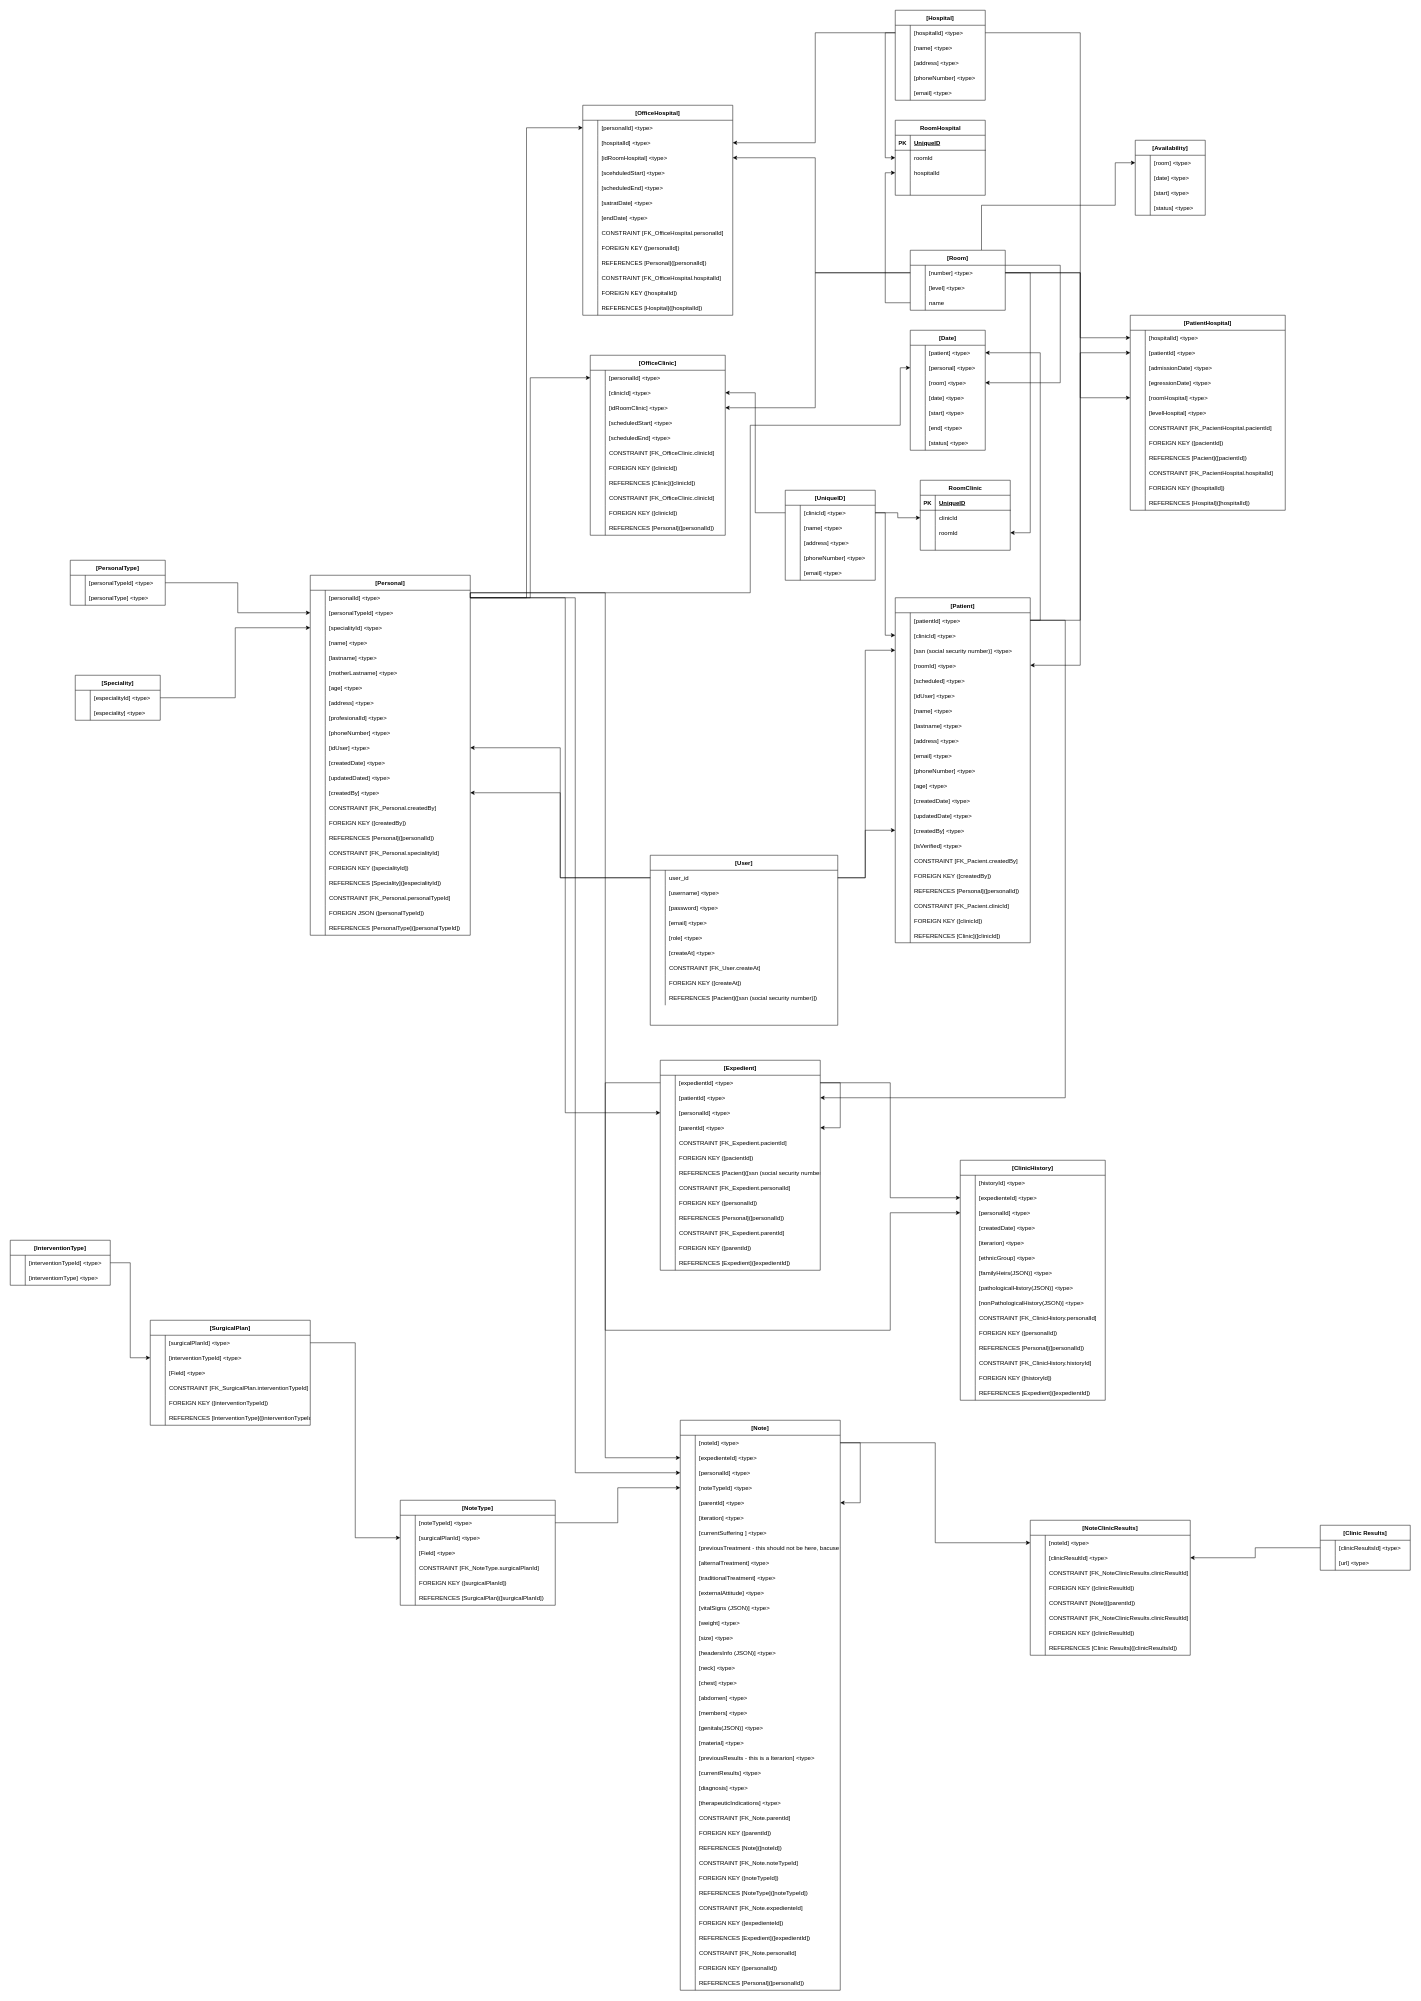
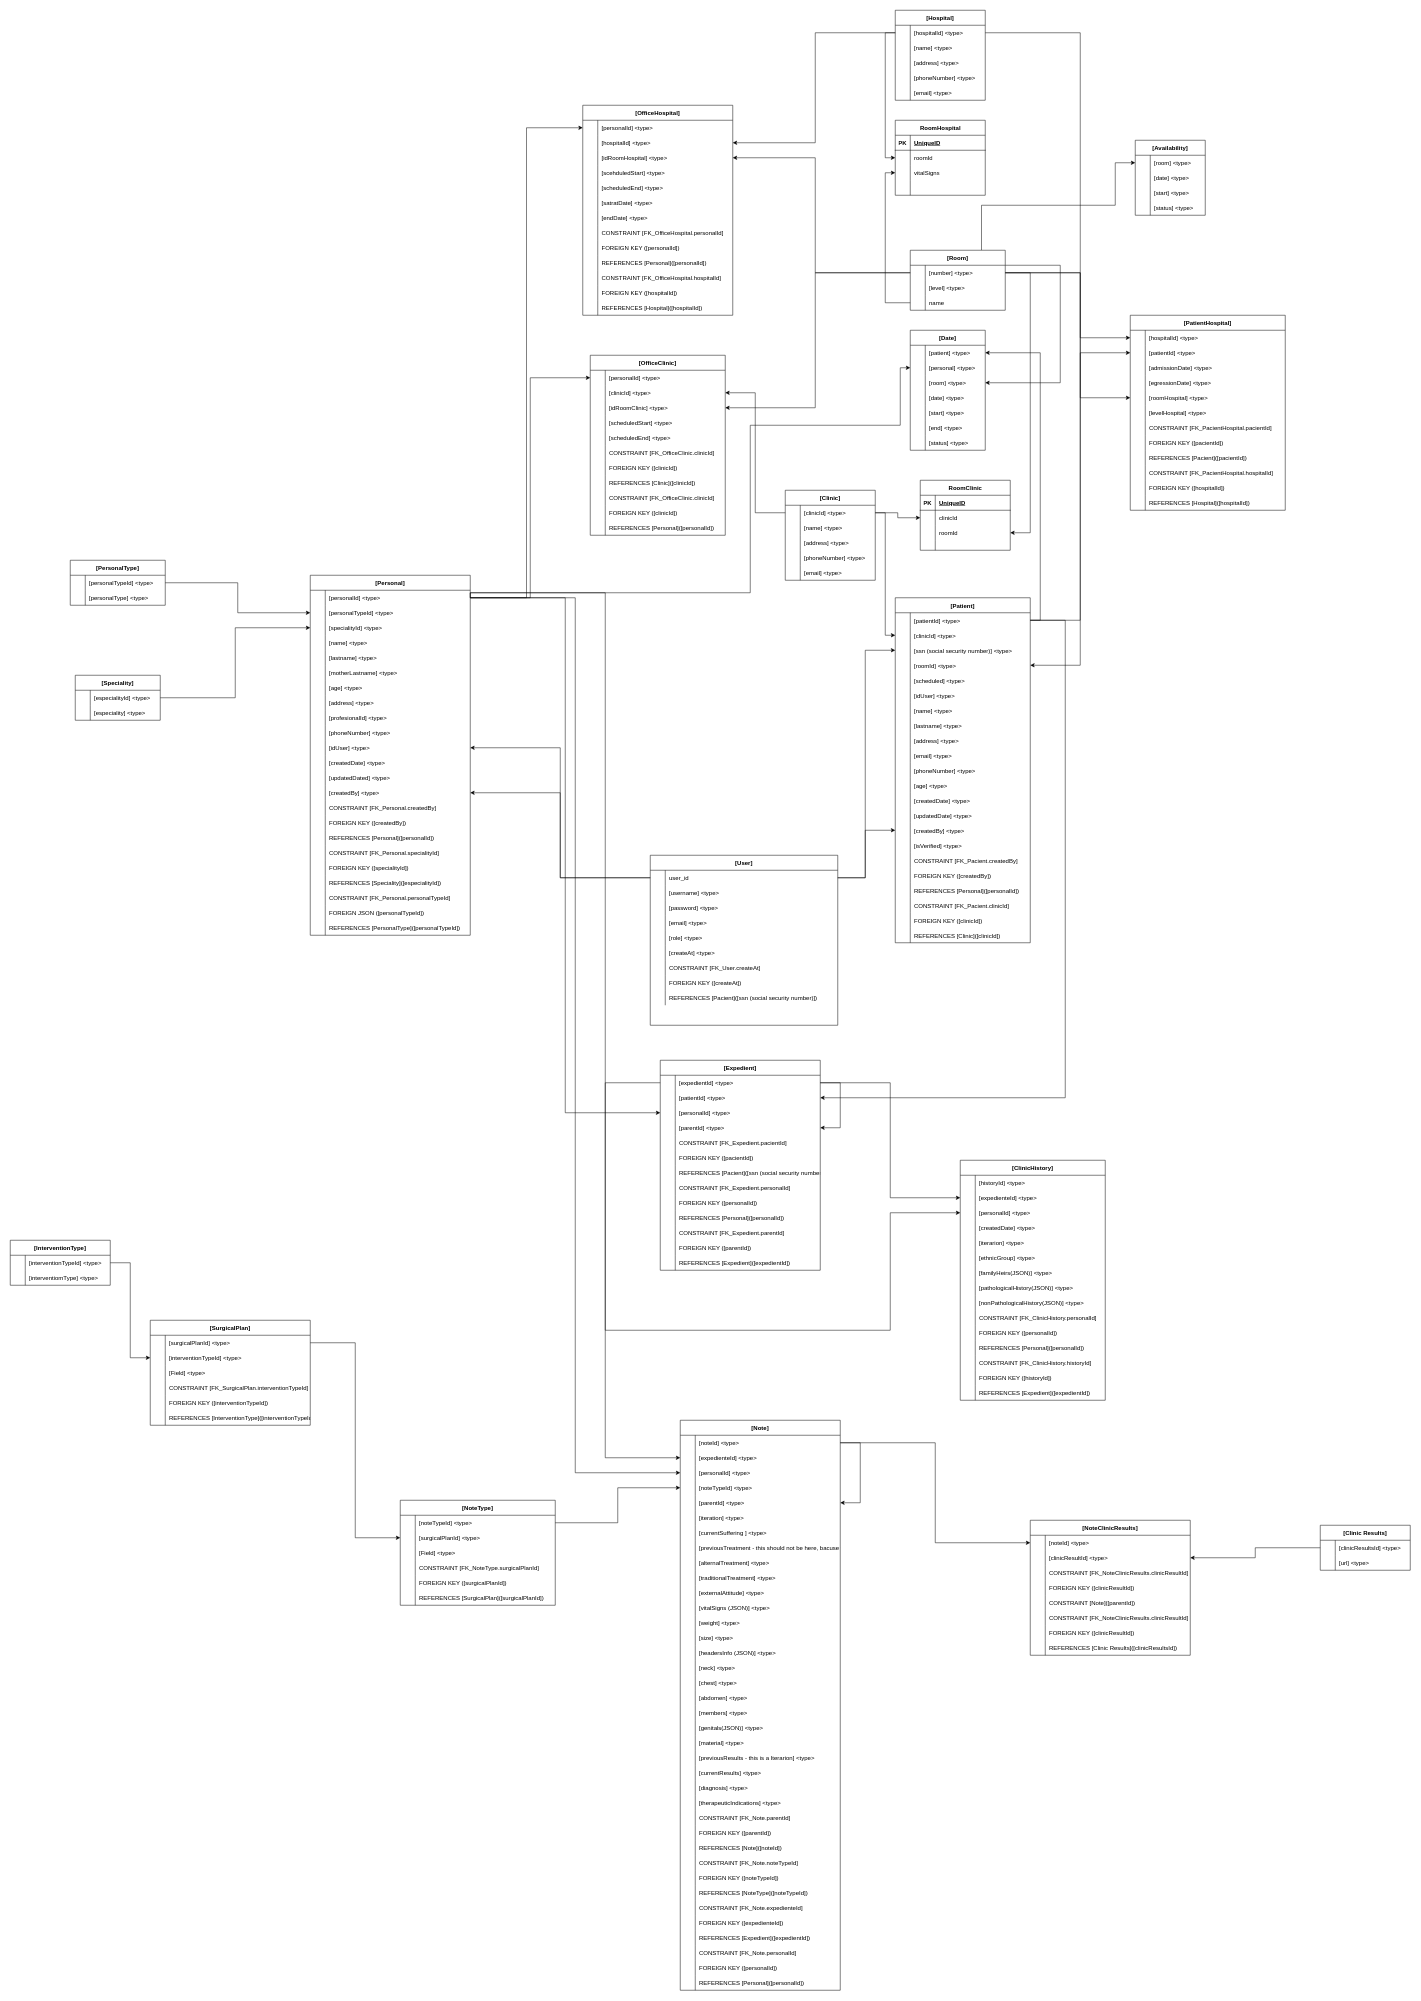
- <mxCell id="702" value="hospitalId" style="shape=partialRectangle;connectable=0;fillColor=none;top=0;left=0;bottom=0;right=0;align=left;spacingLeft=6;overflow=hidden;whiteSpace=wrap;html=1;" vertex="1" parent="700"><mxGeometry x="30" width="150" height="30" as="geometry"><mxRectangle width="150" height="30" as="alternateBounds" /></mxGeometry></mxCell>
+ <mxCell id="702" value="vitalSigns" style="shape=partialRectangle;connectable=0;fillColor=none;top=0;left=0;bottom=0;right=0;align=left;spacingLeft=6;overflow=hidden;whiteSpace=wrap;html=1;" vertex="1" parent="700"><mxGeometry x="30" width="150" height="30" as="geometry"><mxRectangle width="150" height="30" as="alternateBounds" /></mxGeometry></mxCell>
- <mxCell id="133" value="[UniqueID]" style="shape=table;startSize=30;container=1;collapsible=1;childLayout=tableLayout;fixedRows=1;rowLines=0;fontStyle=1;align=center;resizeLast=1;" parent="1" vertex="1"><mxGeometry x="1570" width="180" height="180" as="geometry" y="980" /></mxCell>
+ <mxCell id="133" value="[Clinic]" style="shape=table;startSize=30;container=1;collapsible=1;childLayout=tableLayout;fixedRows=1;rowLines=0;fontStyle=1;align=center;resizeLast=1;" parent="1" vertex="1"><mxGeometry x="1570" width="180" height="180" as="geometry" y="980" /></mxCell>
